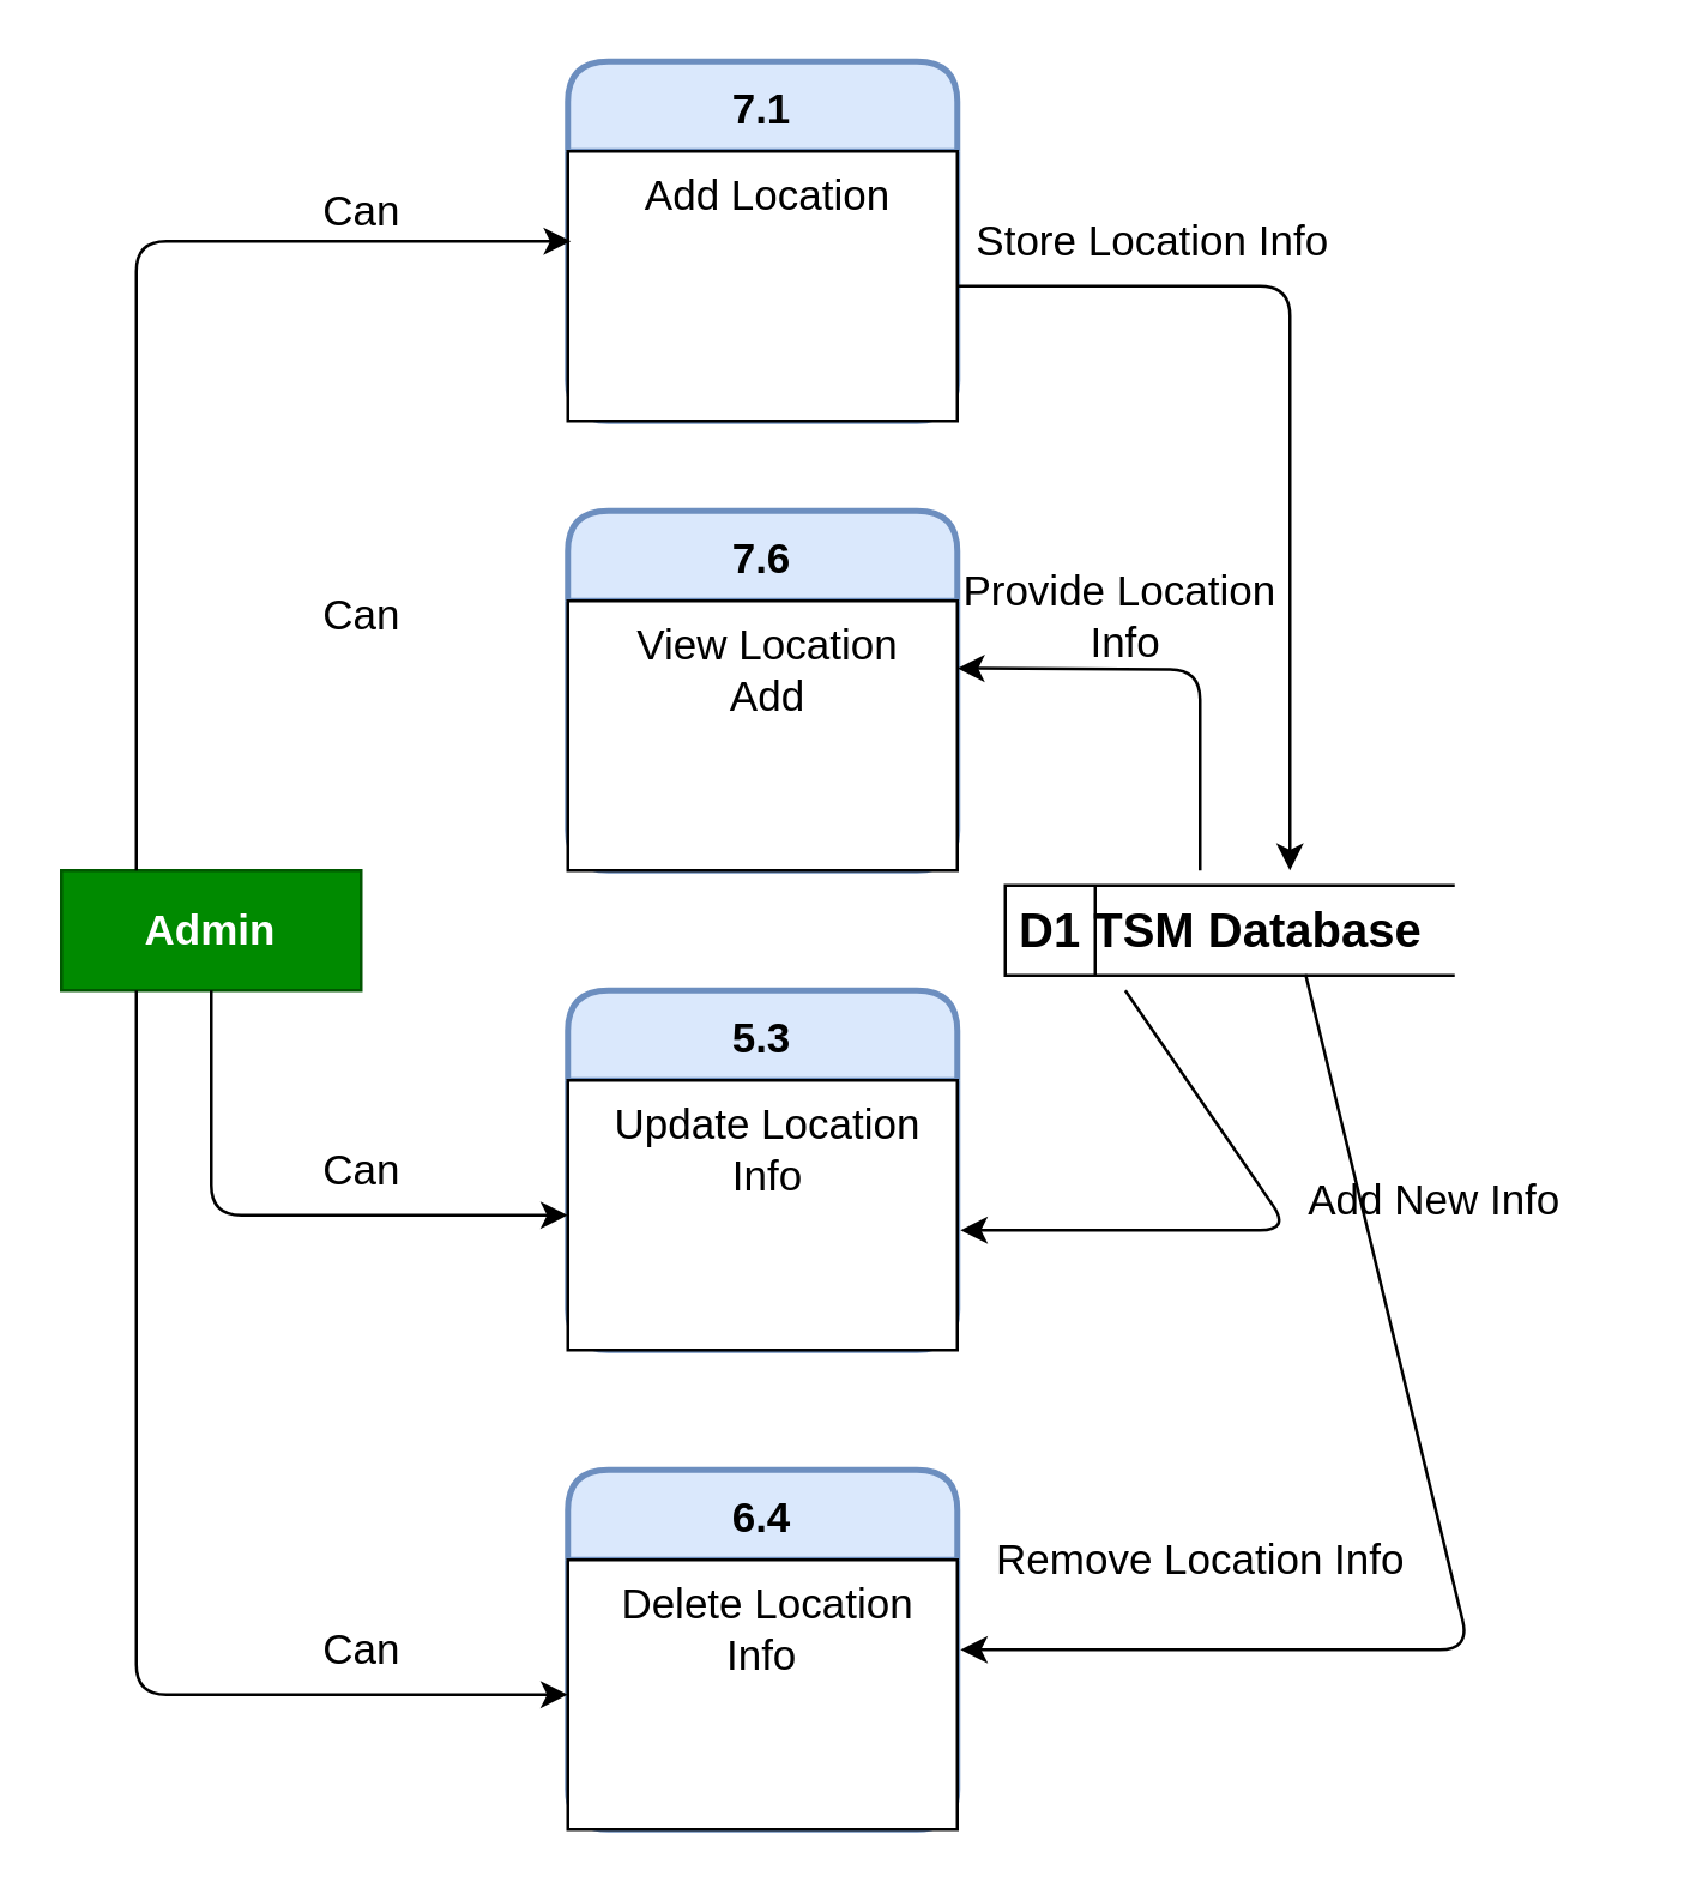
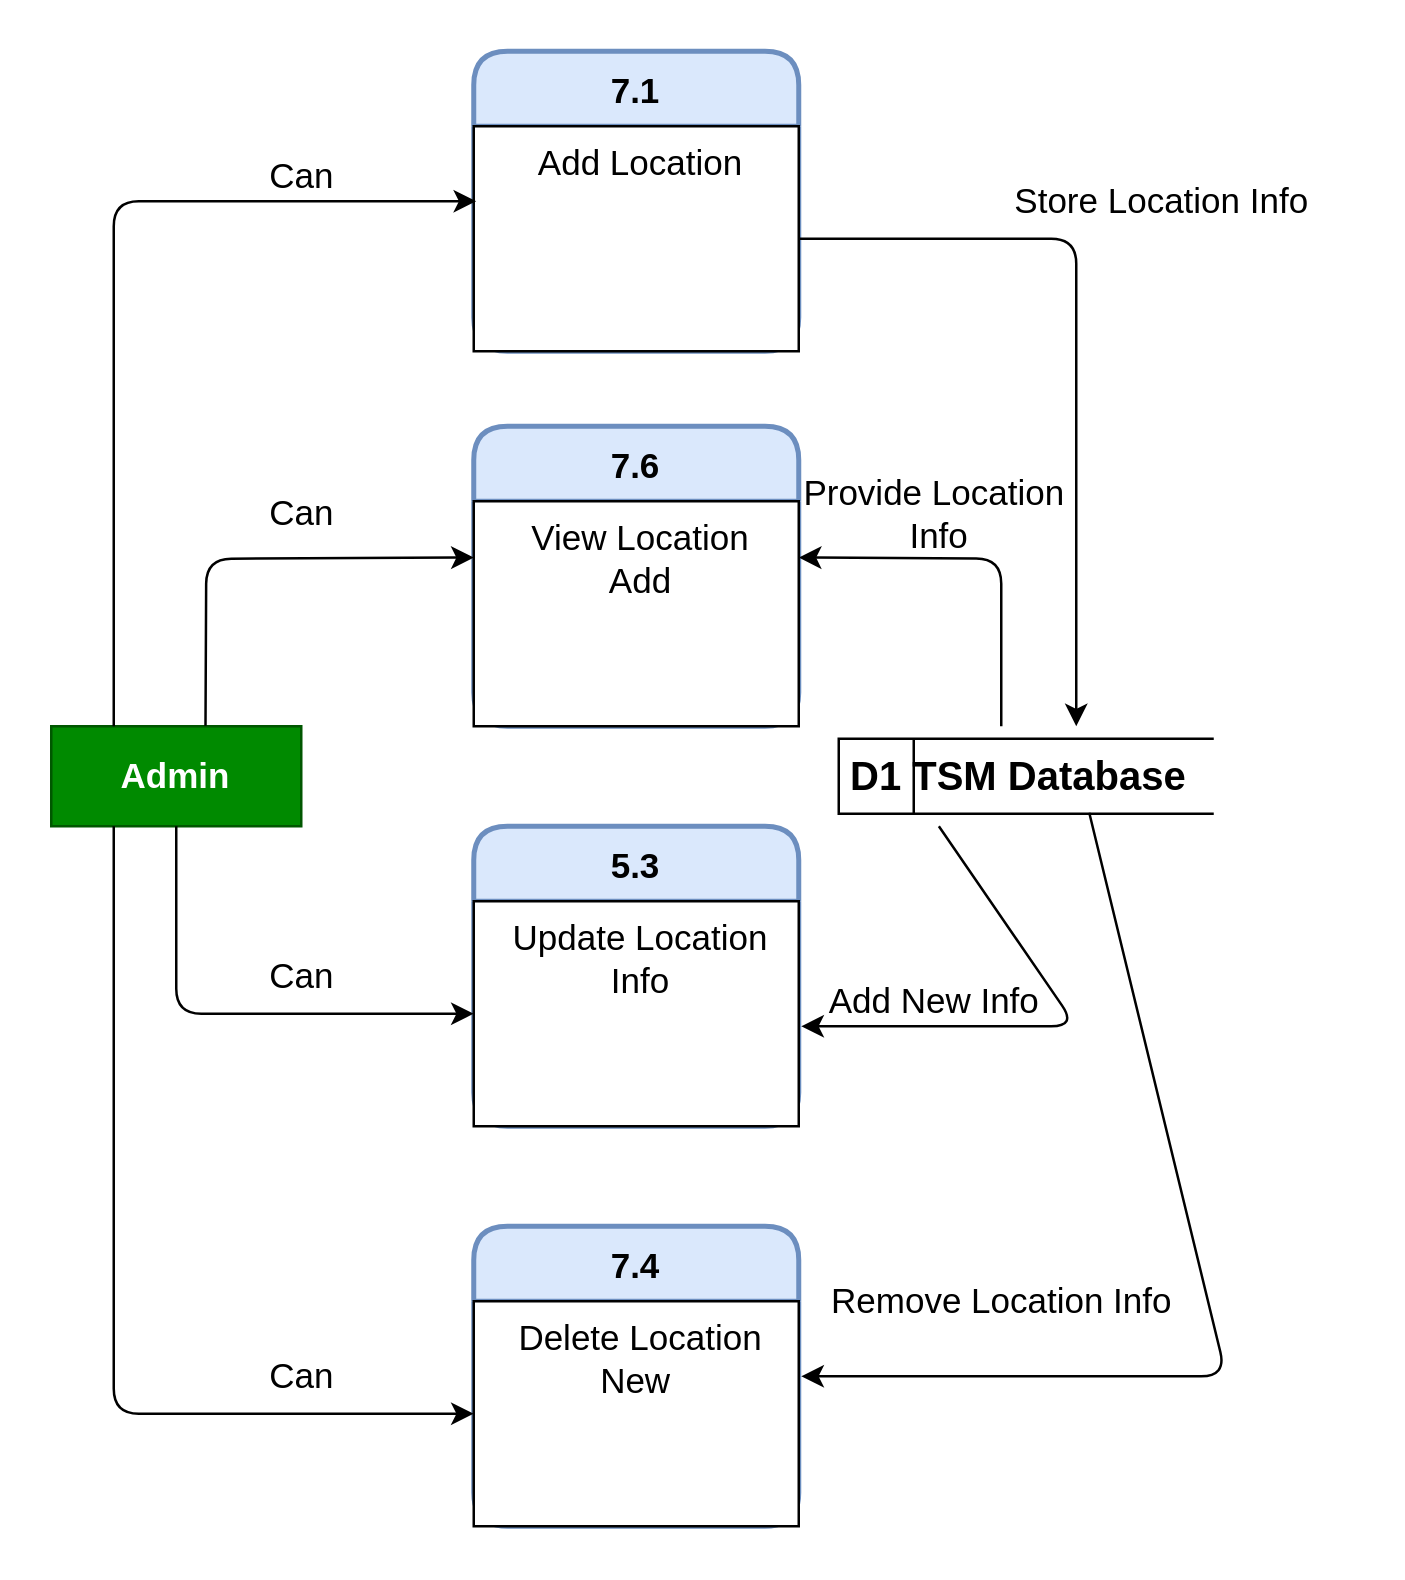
- <mxCell id="22" value="&lt;font style=&quot;font-size: 14px&quot;&gt;Store Location Info&lt;/font&gt;" style="text;html=1;align=center;verticalAlign=middle;resizable=0;points=[];autosize=1;strokeColor=none;fillColor=none;" parent="2" vertex="1"><mxGeometry x="299" y="50" width="130" height="20" as="geometry" /></mxCell>
+ <mxCell id="22" value="&lt;font style=&quot;font-size: 14px&quot;&gt;Store Location Info&lt;/font&gt;" style="text;html=1;align=center;verticalAlign=middle;resizable=0;points=[];autosize=1;strokeColor=none;fillColor=none;" parent="2" vertex="1"><mxGeometry x="379" y="50" width="130" height="20" as="geometry" /></mxCell>
+ <mxCell id="27" value="" style="endArrow=classic;html=1;sourcePerimeterSpacing=8;targetPerimeterSpacing=8;exitX=0.617;exitY=-0.006;exitDx=0;exitDy=0;exitPerimeter=0;entryX=0;entryY=0.25;entryDx=0;entryDy=0;" parent="2" source="19" target="8" edge="1"><mxGeometry width="50" height="50" relative="1" as="geometry"><mxPoint x="180" y="300" as="sourcePoint" /><mxPoint x="230" y="250" as="targetPoint" /><Array as="points"><mxPoint x="62" y="203" /></Array></mxGeometry></mxCell>
- <mxCell id="34" value="&lt;font style=&quot;font-size: 14px&quot;&gt;Add New Info&lt;/font&gt;" style="text;html=1;align=center;verticalAlign=middle;resizable=0;points=[];autosize=1;strokeColor=none;fillColor=none;" parent="2" vertex="1"><mxGeometry x="408" y="370" width="100" height="20" as="geometry" /></mxCell>
+ <mxCell id="34" value="&lt;font style=&quot;font-size: 14px&quot;&gt;Add New Info&lt;/font&gt;" style="text;html=1;align=center;verticalAlign=middle;resizable=0;points=[];autosize=1;strokeColor=none;fillColor=none;" parent="2" vertex="1"><mxGeometry x="303" y="370" width="100" height="20" as="geometry" /></mxCell>
- <mxCell id="15" value="6.4" style="swimlane;childLayout=stackLayout;horizontal=1;startSize=30;horizontalStack=0;rounded=1;fontSize=14;fontStyle=1;strokeWidth=2;resizeParent=0;resizeLast=1;shadow=0;dashed=0;align=center;hachureGap=4;pointerEvents=0;fillColor=#dae8fc;strokeColor=#6c8ebf;" parent="2" vertex="1"><mxGeometry x="169" y="470" width="130" height="120" as="geometry" /></mxCell>
+ <mxCell id="15" value="7.4" style="swimlane;childLayout=stackLayout;horizontal=1;startSize=30;horizontalStack=0;rounded=1;fontSize=14;fontStyle=1;strokeWidth=2;resizeParent=0;resizeLast=1;shadow=0;dashed=0;align=center;hachureGap=4;pointerEvents=0;fillColor=#dae8fc;strokeColor=#6c8ebf;" parent="2" vertex="1"><mxGeometry x="169" y="470" width="130" height="120" as="geometry" /></mxCell>
- <mxCell id="16" value="Delete Location&#10;Info " style="align=center;spacingLeft=4;fontSize=14;verticalAlign=top;resizable=0;rotatable=0;part=1;" parent="15" vertex="1"><mxGeometry y="30" width="130" height="90" as="geometry" /></mxCell>
+ <mxCell id="16" value="Delete Location&#10;New " style="align=center;spacingLeft=4;fontSize=14;verticalAlign=top;resizable=0;rotatable=0;part=1;" parent="15" vertex="1"><mxGeometry y="30" width="130" height="90" as="geometry" /></mxCell>
